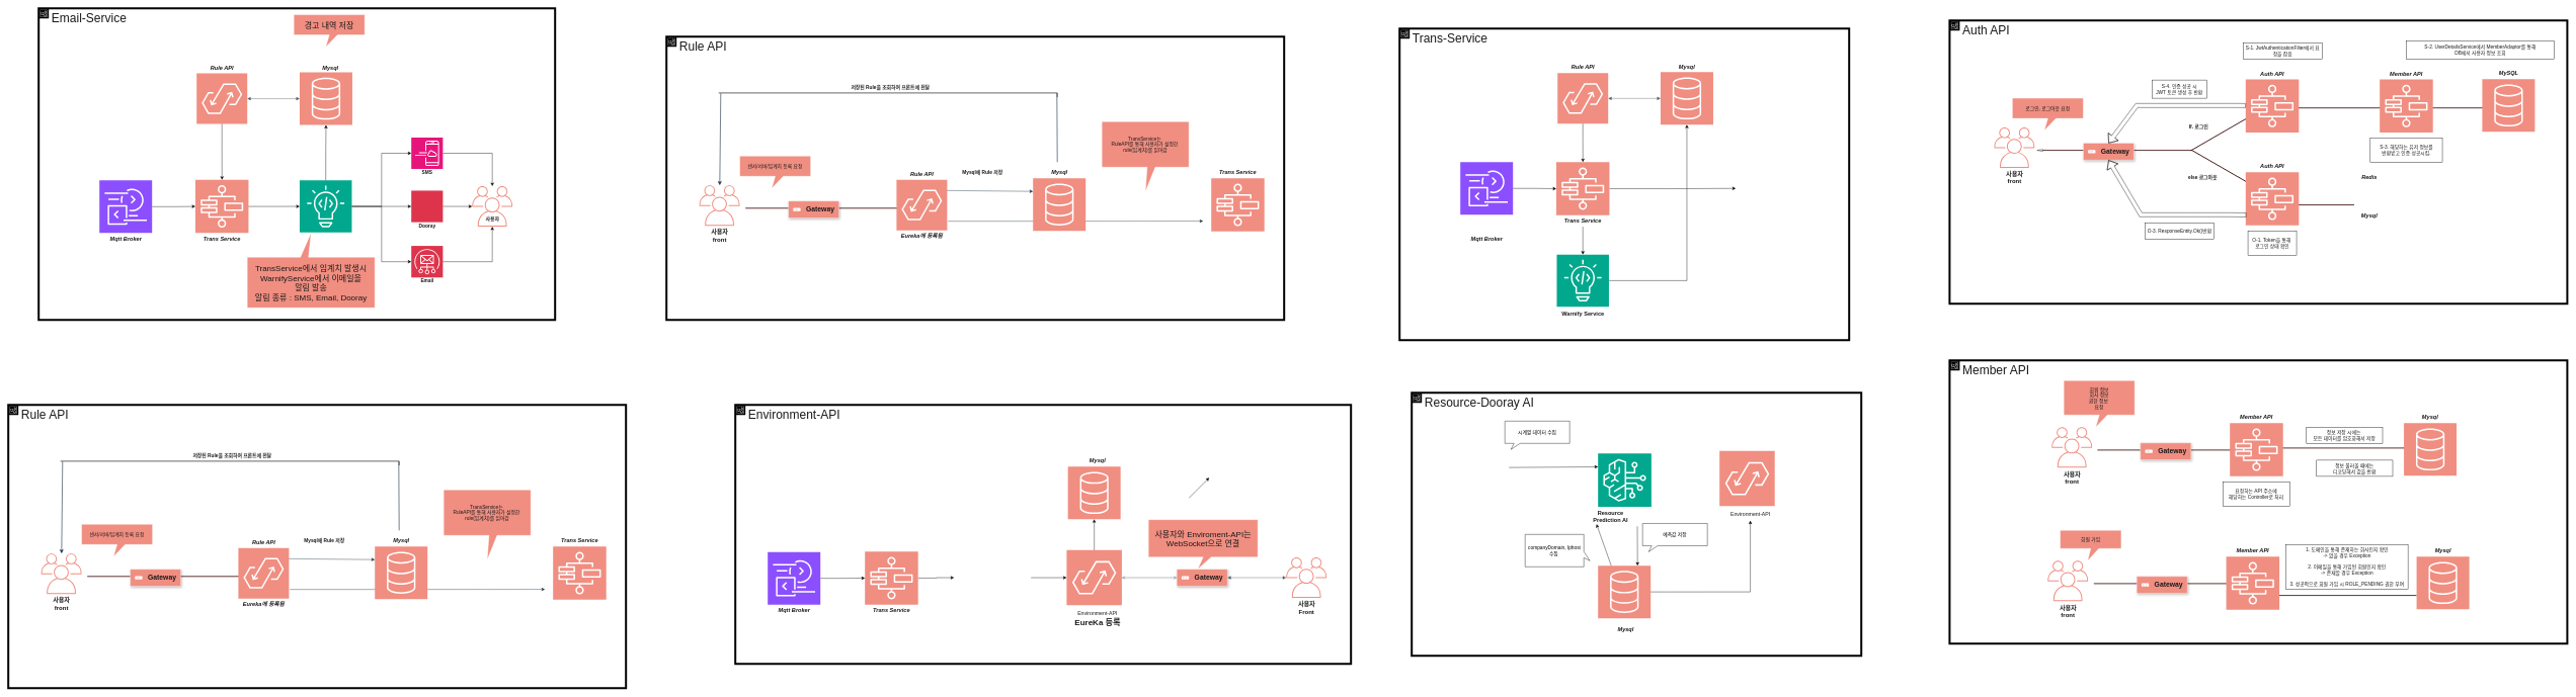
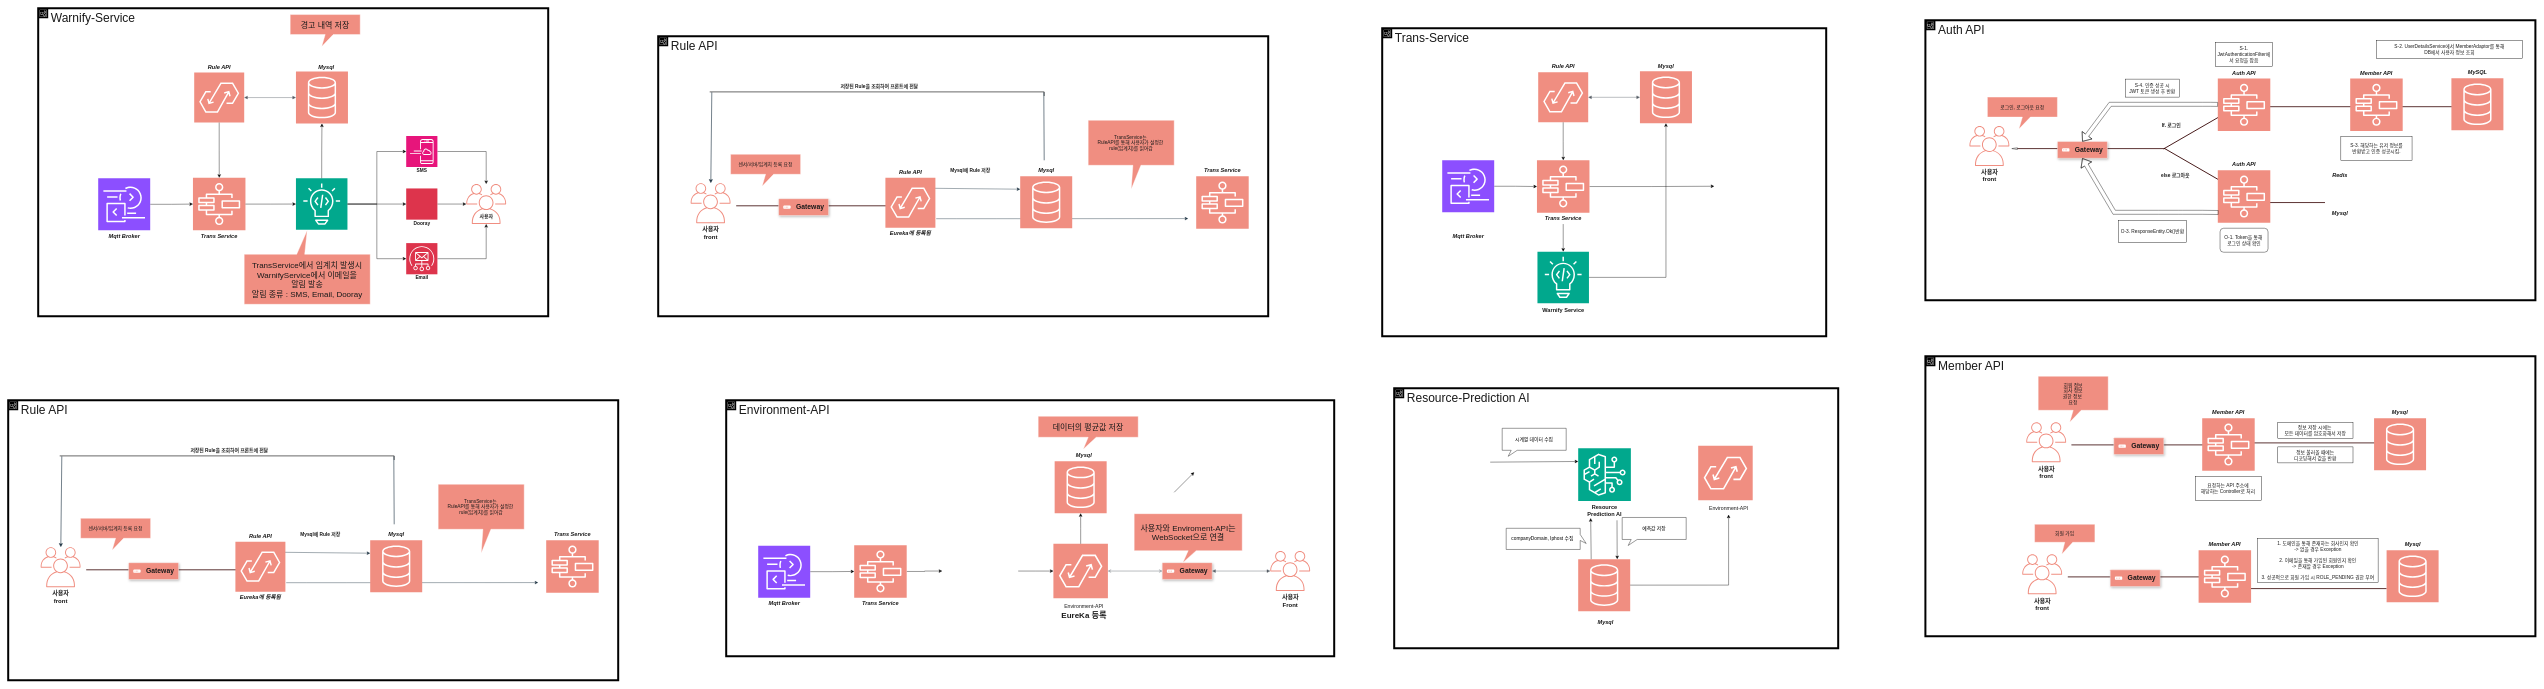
- <mxCell id="24" value="&lt;font style=&quot;font-size: 30px;&quot;&gt;Email-Service&lt;/font&gt;" style="points=[[0,0],[0.25,0],[0.5,0],[0.75,0],[1,0],[1,0.25],[1,0.5],[1,0.75],[1,1],[0.75,1],[0.5,1],[0.25,1],[0,1],[0,0.75],[0,0.5],[0,0.25]];outlineConnect=0;html=1;whiteSpace=wrap;fontSize=12;fontStyle=0;container=1;pointerEvents=0;collapsible=0;recursiveResize=0;shape=mxgraph.aws4.group;grIcon=mxgraph.aws4.group_account;strokeColor=#000000;fillColor=none;verticalAlign=top;align=left;spacingLeft=30;fontColor=#1A1A1A;dashed=0;labelBackgroundColor=none;strokeWidth=5;" parent="1" vertex="1"><mxGeometry x="95" y="20" width="1275" height="770" as="geometry" /></mxCell>
+ <mxCell id="24" value="&lt;font style=&quot;font-size: 30px;&quot;&gt;Warnify-Service&lt;/font&gt;" style="points=[[0,0],[0.25,0],[0.5,0],[0.75,0],[1,0],[1,0.25],[1,0.5],[1,0.75],[1,1],[0.75,1],[0.5,1],[0.25,1],[0,1],[0,0.75],[0,0.5],[0,0.25]];outlineConnect=0;html=1;whiteSpace=wrap;fontSize=12;fontStyle=0;container=1;pointerEvents=0;collapsible=0;recursiveResize=0;shape=mxgraph.aws4.group;grIcon=mxgraph.aws4.group_account;strokeColor=#000000;fillColor=none;verticalAlign=top;align=left;spacingLeft=30;fontColor=#1A1A1A;dashed=0;labelBackgroundColor=none;strokeWidth=5;" parent="1" vertex="1"><mxGeometry x="95" y="20" width="1275" height="770" as="geometry" /></mxCell>
- <mxCell id="149" value="&lt;span style=&quot;color: rgb(26, 26, 26);&quot;&gt;S-1. JwtAuthenticationFilter에서 요청을 잡음&lt;/span&gt;" style="rounded=0;whiteSpace=wrap;html=1;" vertex="1" parent="120"><mxGeometry x="724.94" y="55" width="195" height="40" as="geometry" /></mxCell>
+ <mxCell id="149" value="&lt;span style=&quot;color: rgb(26, 26, 26);&quot;&gt;S-1. JwtAuthenticationFilter에서 요청을 잡음&lt;/span&gt;" style="rounded=0;whiteSpace=wrap;html=1;" vertex="1" parent="120"><mxGeometry x="724.94" y="55" width="143.38" height="60" as="geometry" /></mxCell>
- <mxCell id="147" value="&lt;font color=&quot;#1a1a1a&quot;&gt;O-3. ResponseEntity.Ok()반환&lt;/font&gt;" style="rounded=0;whiteSpace=wrap;html=1;" vertex="1" parent="120"><mxGeometry x="482.53" y="500" width="170" height="39.87" as="geometry" /></mxCell>
+ <mxCell id="147" value="&lt;font color=&quot;#1a1a1a&quot;&gt;O-3. ResponseEntity.Ok()반환&lt;/font&gt;" style="rounded=0;whiteSpace=wrap;html=1;" vertex="1" parent="120"><mxGeometry x="482.53" y="500" width="170" height="55" as="geometry" /></mxCell>
- <mxCell id="145" value="&lt;span style=&quot;color: rgb(26, 26, 26);&quot;&gt;O-1. Token을 통해&amp;nbsp;&lt;/span&gt;&lt;div&gt;&lt;span style=&quot;color: rgb(26, 26, 26);&quot;&gt;로그인 상태 확인&lt;/span&gt;&lt;/div&gt;" style="rounded=0;whiteSpace=wrap;html=1;" vertex="1" parent="120"><mxGeometry x="736.62" y="519.87" width="120" height="60" as="geometry" /></mxCell>
+ <mxCell id="145" value="&lt;span style=&quot;color: rgb(26, 26, 26);&quot;&gt;O-1. Token을 통해&amp;nbsp;&lt;/span&gt;&lt;div&gt;&lt;span style=&quot;color: rgb(26, 26, 26);&quot;&gt;로그인 상태 확인&lt;/span&gt;&lt;/div&gt;" style="whiteSpace=wrap;html=1;rounded=1;" vertex="1" parent="120"><mxGeometry x="736.62" y="519.87" width="120" height="60" as="geometry" /></mxCell>
- <mxCell id="154" value="&lt;font style=&quot;font-size: 30px;&quot;&gt;Resource-Dooray AI&lt;/font&gt;" style="points=[[0,0],[0.25,0],[0.5,0],[0.75,0],[1,0],[1,0.25],[1,0.5],[1,0.75],[1,1],[0.75,1],[0.5,1],[0.25,1],[0,1],[0,0.75],[0,0.5],[0,0.25]];outlineConnect=0;html=1;whiteSpace=wrap;fontSize=12;fontStyle=0;container=1;pointerEvents=0;collapsible=0;recursiveResize=0;shape=mxgraph.aws4.group;grIcon=mxgraph.aws4.group_account;strokeColor=#000000;fillColor=none;verticalAlign=top;align=left;spacingLeft=30;fontColor=#1A1A1A;dashed=0;labelBackgroundColor=none;strokeWidth=5;" vertex="1" parent="1"><mxGeometry x="3485" y="970" width="1110" height="650" as="geometry" /></mxCell>
+ <mxCell id="154" value="&lt;font style=&quot;font-size: 30px;&quot;&gt;Resource-Prediction AI&lt;/font&gt;" style="points=[[0,0],[0.25,0],[0.5,0],[0.75,0],[1,0],[1,0.25],[1,0.5],[1,0.75],[1,1],[0.75,1],[0.5,1],[0.25,1],[0,1],[0,0.75],[0,0.5],[0,0.25]];outlineConnect=0;html=1;whiteSpace=wrap;fontSize=12;fontStyle=0;container=1;pointerEvents=0;collapsible=0;recursiveResize=0;shape=mxgraph.aws4.group;grIcon=mxgraph.aws4.group_account;strokeColor=#000000;fillColor=none;verticalAlign=top;align=left;spacingLeft=30;fontColor=#1A1A1A;dashed=0;labelBackgroundColor=none;strokeWidth=5;" vertex="1" parent="1"><mxGeometry x="3485" y="970" width="1110" height="650" as="geometry" /></mxCell>
- <mxCell id="168" value="시계열 데이터 수집" style="whiteSpace=wrap;html=1;shape=mxgraph.basic.rectCallout;dx=30;dy=15;boundedLbl=1;rounded=0;strokeColor=default;align=center;verticalAlign=middle;fontFamily=Helvetica;fontSize=12;fontColor=default;fillColor=default;direction=east;" vertex="1" parent="154"><mxGeometry x="230" y="70" width="160" height="70" as="geometry" /></mxCell>
+ <mxCell id="168" value="시계열 데이터 수집" style="whiteSpace=wrap;html=1;shape=mxgraph.basic.rectCallout;dx=30;dy=15;boundedLbl=1;rounded=0;strokeColor=default;align=center;verticalAlign=middle;fontFamily=Helvetica;fontSize=12;fontColor=default;fillColor=default;direction=east;" vertex="1" parent="154"><mxGeometry x="270" y="100" width="160" height="70" as="geometry" /></mxCell>
+ <mxCell id="73" value="&lt;span style=&quot;font-size: 20px;&quot;&gt;데이터의 평균값 저장&lt;/span&gt;" style="shape=callout;whiteSpace=wrap;html=1;perimeter=calloutPerimeter;position2=0.45;labelBackgroundColor=none;fillColor=#F08E81;strokeColor=#FFFFFF;fontColor=#1A1A1A;" parent="56" vertex="1"><mxGeometry x="780" y="40" width="250" height="82.44" as="geometry" /></mxCell>
- <mxCell id="183" value="&lt;font color=&quot;#1a1a1a&quot;&gt;정보 불러올 때에는&lt;/font&gt;&lt;div&gt;&lt;font color=&quot;#1a1a1a&quot;&gt;디코딩해서 값을 반환&lt;/font&gt;&lt;/div&gt;" style="rounded=0;whiteSpace=wrap;html=1;" vertex="1" parent="170"><mxGeometry x="906" y="246.5" width="188" height="40" as="geometry" /></mxCell>
+ <mxCell id="183" value="&lt;font color=&quot;#1a1a1a&quot;&gt;정보 불러올 때에는&lt;/font&gt;&lt;div&gt;&lt;font color=&quot;#1a1a1a&quot;&gt;디코딩해서 값을 반환&lt;/font&gt;&lt;/div&gt;" style="rounded=0;whiteSpace=wrap;html=1;" vertex="1" parent="170"><mxGeometry x="881" y="226.5" width="188" height="40" as="geometry" /></mxCell>
- <mxCell id="160" value="&lt;span style=&quot;font-size: 14px;&quot;&gt;Resource Prediction AI&lt;/span&gt;" style="text;html=1;align=center;verticalAlign=middle;whiteSpace=wrap;rounded=0;fontStyle=1;labelBackgroundColor=none;fontColor=#1A1A1A;" vertex="1" parent="154"><mxGeometry x="435.84" y="290" width="109.99" height="32.93" as="geometry" /></mxCell>
+ <mxCell id="160" value="&lt;span style=&quot;font-size: 14px;&quot;&gt;Resource Prediction AI&lt;/span&gt;" style="text;html=1;align=center;verticalAlign=middle;whiteSpace=wrap;rounded=0;fontStyle=1;labelBackgroundColor=none;fontColor=#1A1A1A;" vertex="1" parent="154"><mxGeometry x="470.84" y="290" width="109.99" height="32.93" as="geometry" /></mxCell>
- <mxCell id="169" value="companyDomain, Iphost 수집&amp;nbsp;" style="whiteSpace=wrap;html=1;shape=mxgraph.basic.rectCallout;dx=30;dy=15;boundedLbl=1;rounded=0;strokeColor=default;align=center;verticalAlign=middle;fontFamily=Helvetica;fontSize=12;fontColor=default;fillColor=default;direction=north;" vertex="1" parent="154"><mxGeometry x="280" y="350" width="160" height="80" as="geometry" /></mxCell>
+ <mxCell id="169" value="companyDomain, Iphost 수집&amp;nbsp;" style="whiteSpace=wrap;html=1;shape=mxgraph.basic.rectCallout;dx=30;dy=15;boundedLbl=1;rounded=0;strokeColor=default;align=center;verticalAlign=middle;fontFamily=Helvetica;fontSize=12;fontColor=default;fillColor=default;direction=north;" vertex="1" parent="154"><mxGeometry x="280" y="350" width="200" height="52.93" as="geometry" /></mxCell>
